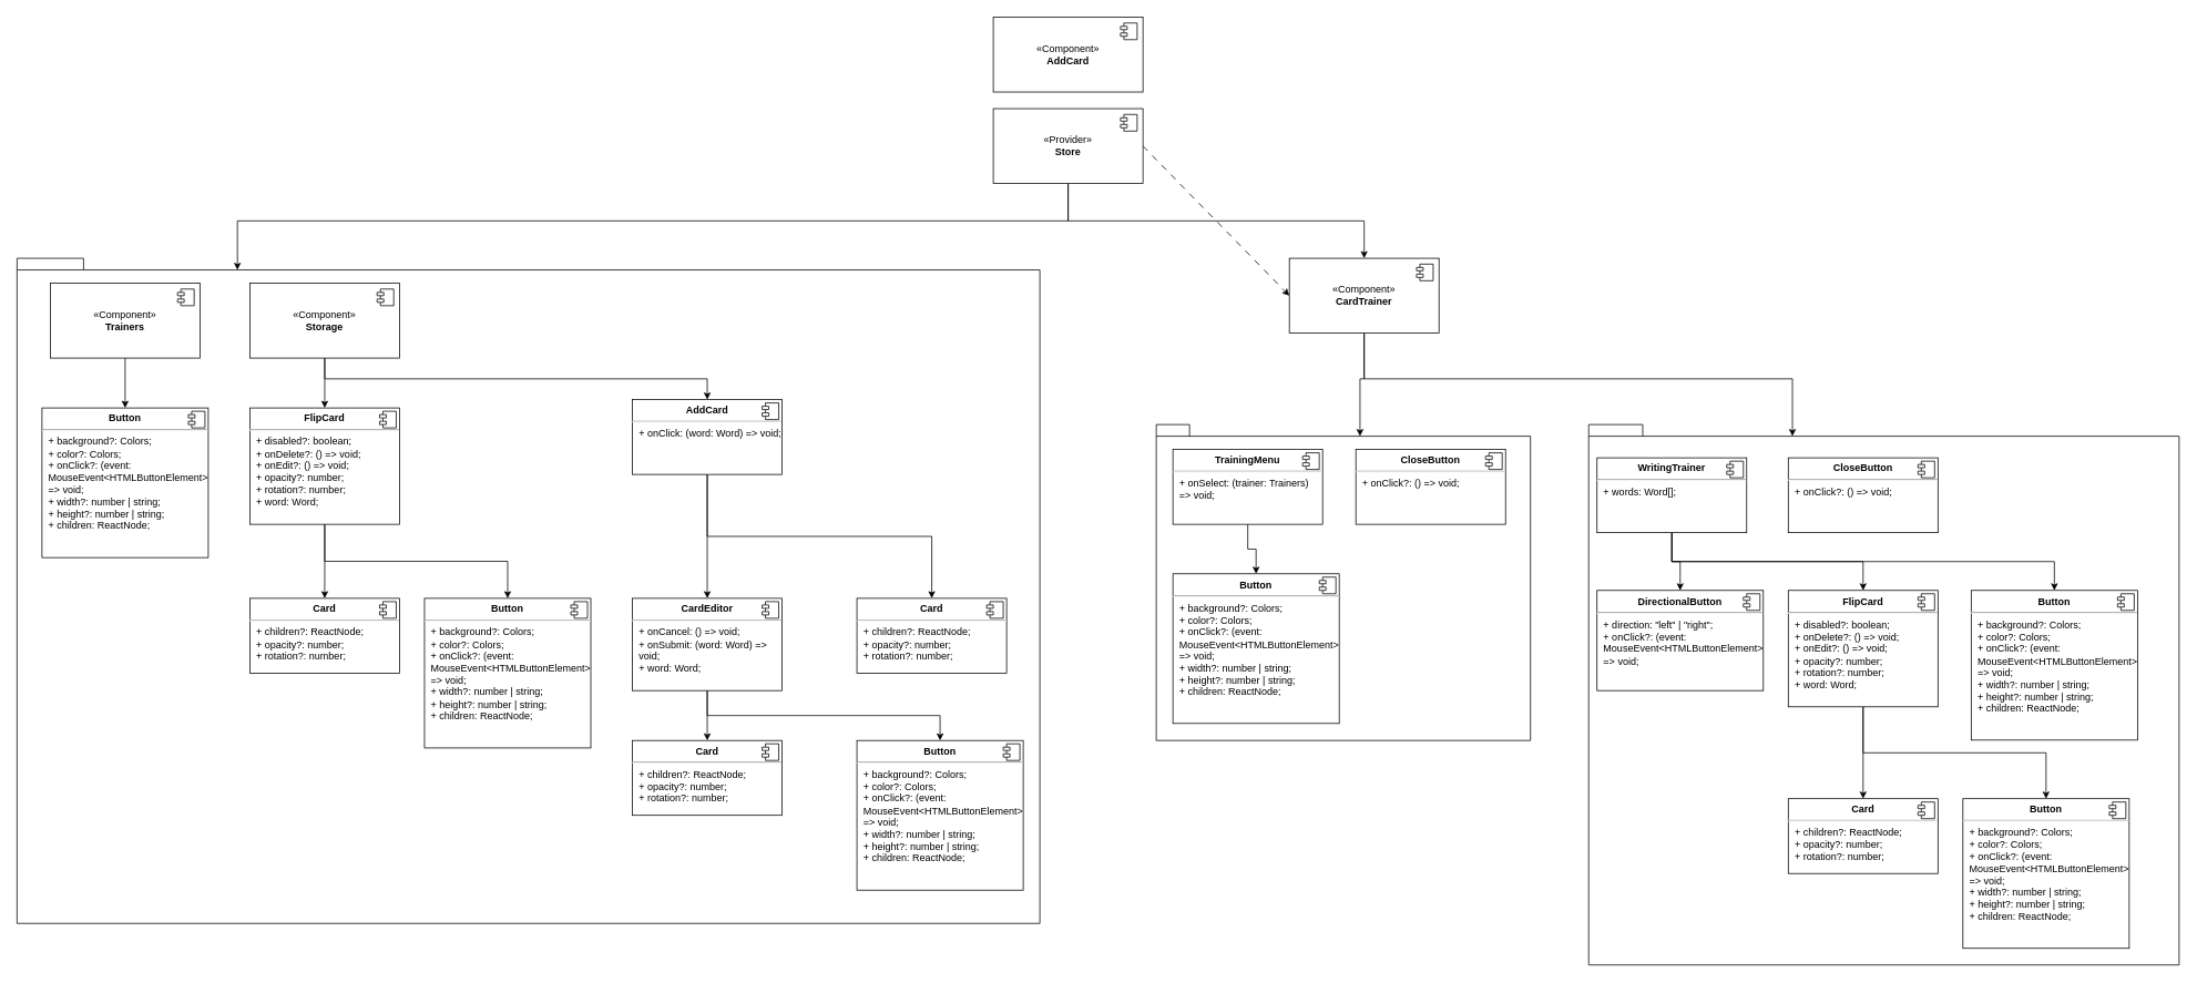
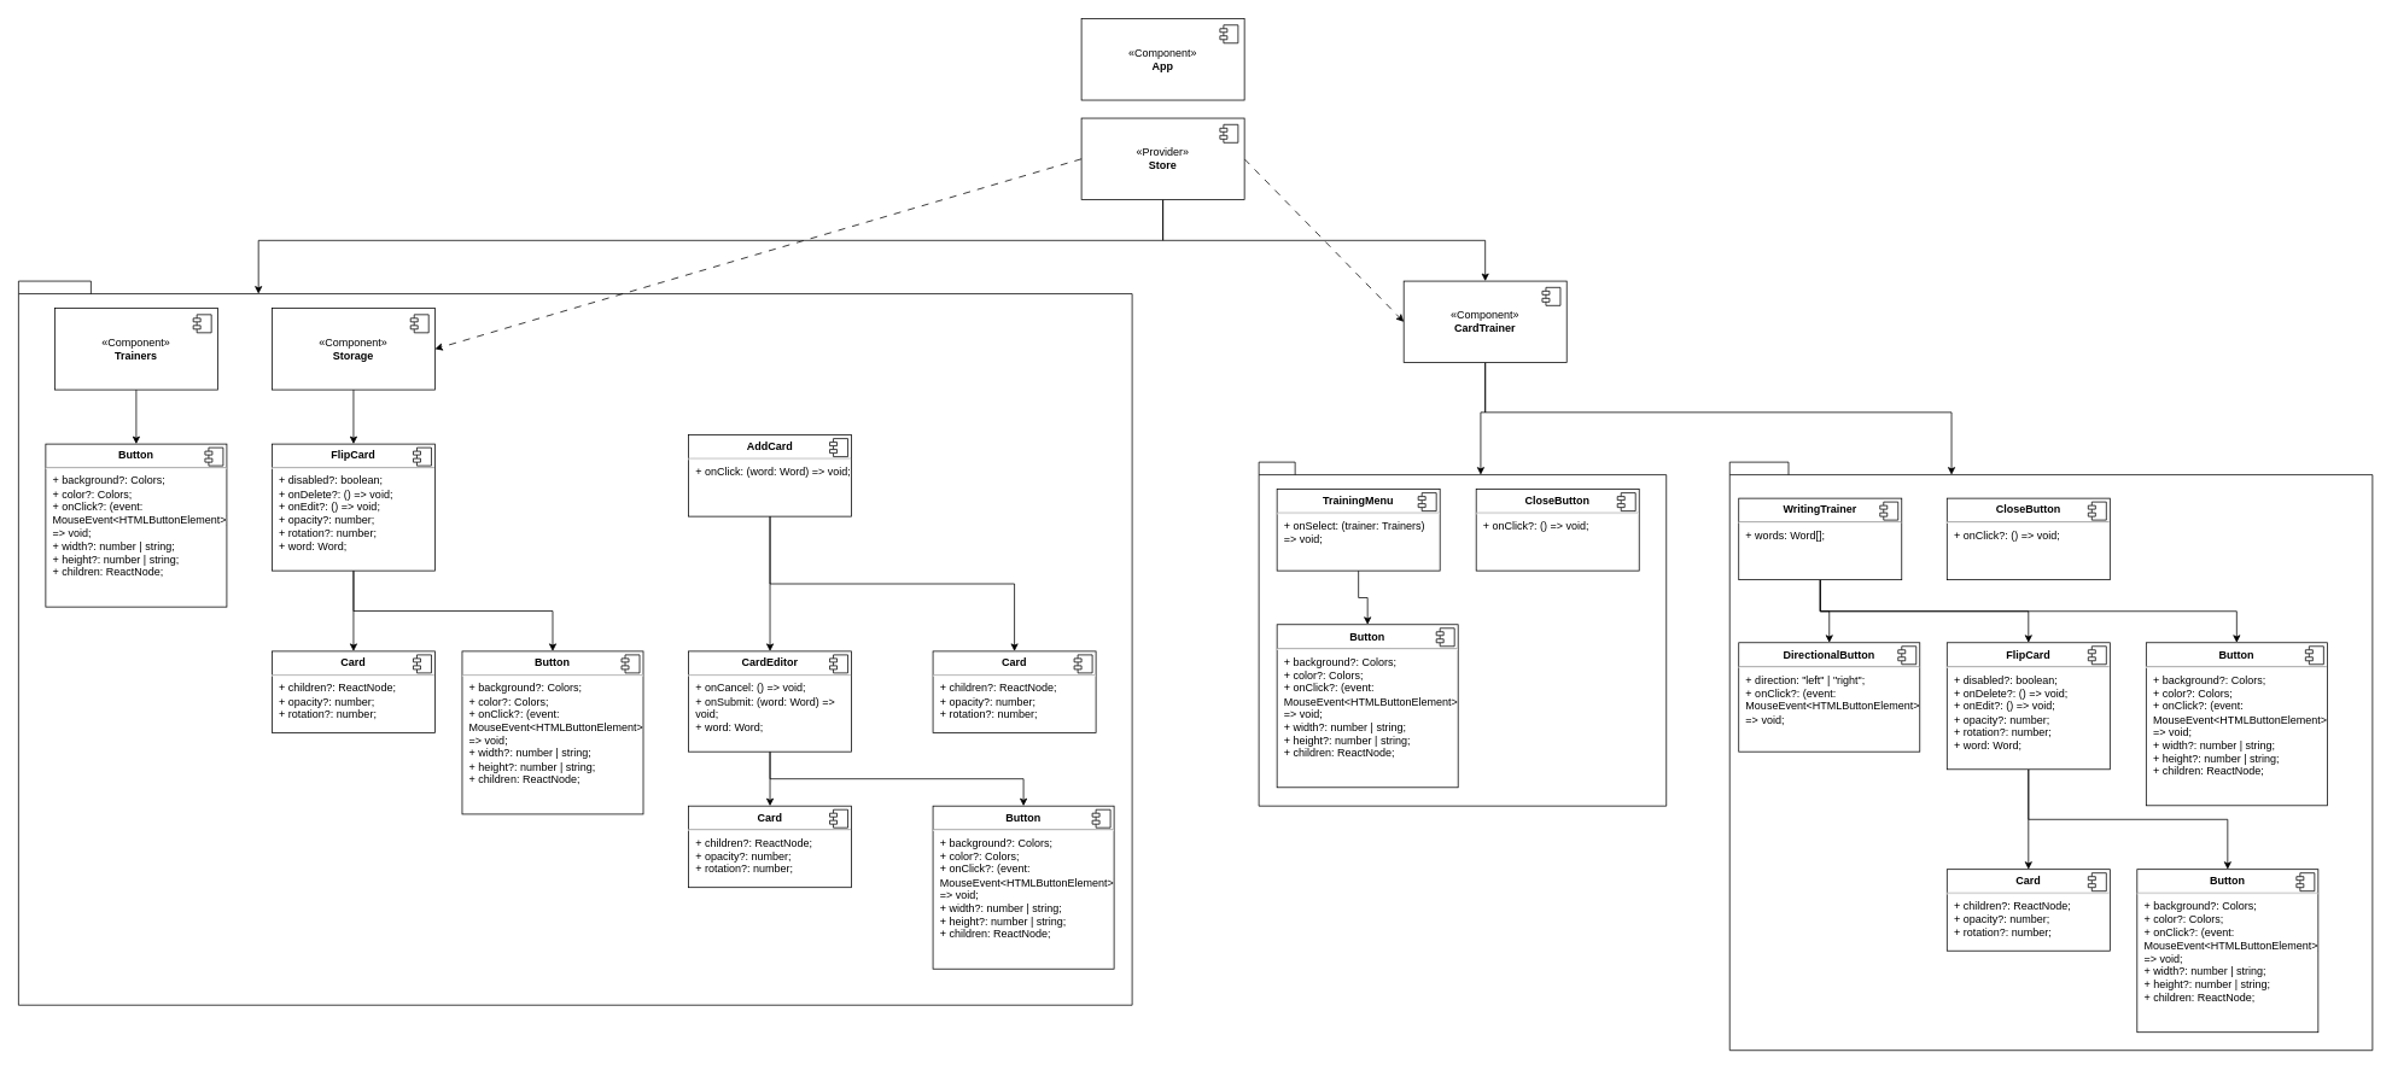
- <mxCell id="3" value="&lt;div&gt;«Component»&lt;b&gt;&lt;br&gt;&lt;/b&gt;&lt;/div&gt;&lt;div&gt;&lt;b&gt;AddCard&lt;/b&gt;&lt;/div&gt;" style="html=1;dropTarget=0;whiteSpace=wrap;" vertex="1" parent="1"><mxGeometry x="1194" y="20" width="180" height="90" as="geometry" /></mxCell>
+ <mxCell id="3" value="&lt;div&gt;«Component»&lt;b&gt;&lt;br&gt;&lt;/b&gt;&lt;/div&gt;&lt;div&gt;&lt;b&gt;App&lt;/b&gt;&lt;/div&gt;" style="html=1;dropTarget=0;whiteSpace=wrap;" vertex="1" parent="1"><mxGeometry x="1194" y="20" width="180" height="90" as="geometry" /></mxCell>
+ <mxCell id="73" style="orthogonalLoop=1;jettySize=auto;html=1;exitX=0;exitY=0.5;exitDx=0;exitDy=0;entryX=1;entryY=0.5;entryDx=0;entryDy=0;rounded=1;dashed=1;dashPattern=8 8;" edge="1" parent="1" source="8" target="16"><mxGeometry relative="1" as="geometry" /></mxCell>
- <mxCell id="15" style="edgeStyle=orthogonalEdgeStyle;rounded=0;orthogonalLoop=1;jettySize=auto;html=1;exitX=0.5;exitY=1;exitDx=0;exitDy=0;entryX=0.5;entryY=0;entryDx=0;entryDy=0;" edge="1" parent="1" source="16" target="47"><mxGeometry relative="1" as="geometry" /></mxCell>
